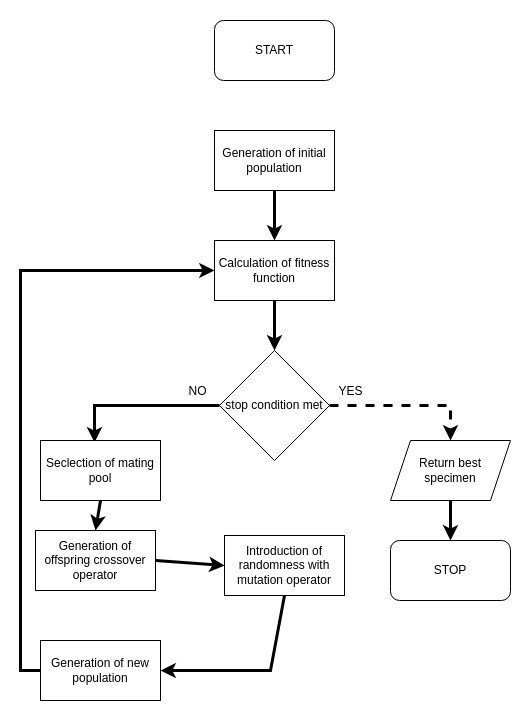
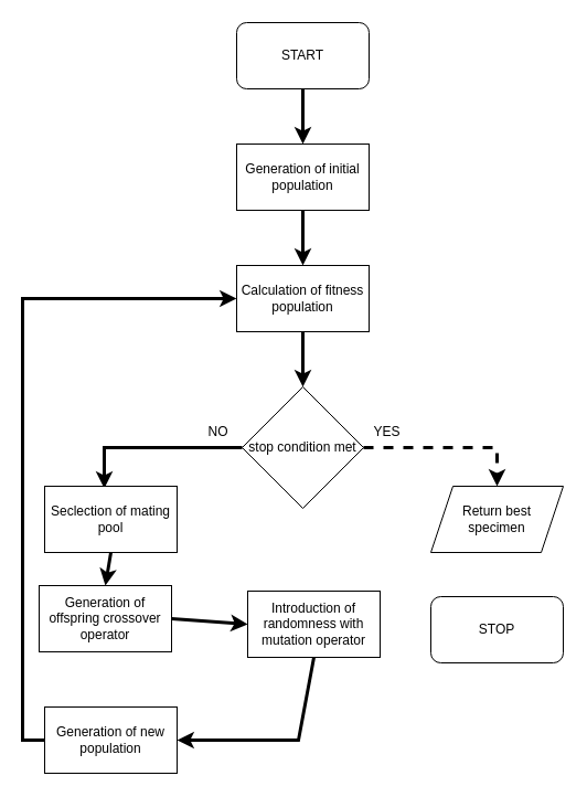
+ <mxCell id="22" value="" style="endArrow=classic;html=1;rounded=0;fontSize=12;strokeWidth=3;exitX=0.5;exitY=1;exitDx=0;exitDy=0;" edge="1" parent="1" source="20" target="2"><mxGeometry width="50" height="50" relative="1" as="geometry"><mxPoint x="400" y="130" as="sourcePoint" /><mxPoint x="450" y="80" as="targetPoint" /></mxGeometry></mxCell>
- <mxCell id="3" value="Calculation of fitness function" style="rounded=0;whiteSpace=wrap;html=1;" vertex="1" parent="1"><mxGeometry x="214" y="240" width="120" height="60" as="geometry" /></mxCell>
+ <mxCell id="3" value="Calculation of fitness population" style="rounded=0;whiteSpace=wrap;html=1;" vertex="1" parent="1"><mxGeometry x="214" y="240" width="120" height="60" as="geometry" /></mxCell>
- <mxCell id="23" value="" style="endArrow=classic;html=1;rounded=0;fontSize=12;strokeWidth=3;exitX=0.5;exitY=1;exitDx=0;exitDy=0;entryX=0.5;entryY=0;entryDx=0;entryDy=0;" edge="1" parent="1" source="17" target="21"><mxGeometry width="50" height="50" relative="1" as="geometry"><mxPoint x="540" y="540" as="sourcePoint" /><mxPoint x="590" y="490" as="targetPoint" /></mxGeometry></mxCell>
